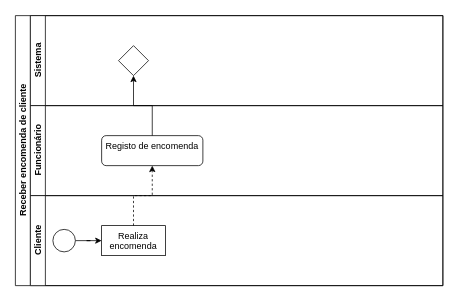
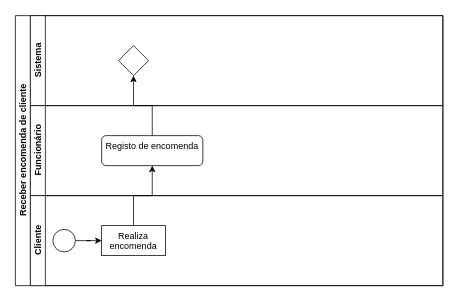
- <mxCell id="16" style="edgeStyle=orthogonalEdgeStyle;rounded=0;orthogonalLoop=1;jettySize=auto;html=1;dashed=1;" edge="1" parent="2" source="15" target="10"><mxGeometry relative="1" as="geometry" /></mxCell>
+ <mxCell id="16" style="edgeStyle=orthogonalEdgeStyle;rounded=0;orthogonalLoop=1;jettySize=auto;html=1;" edge="1" parent="2" source="15" target="10"><mxGeometry relative="1" as="geometry" /></mxCell>
